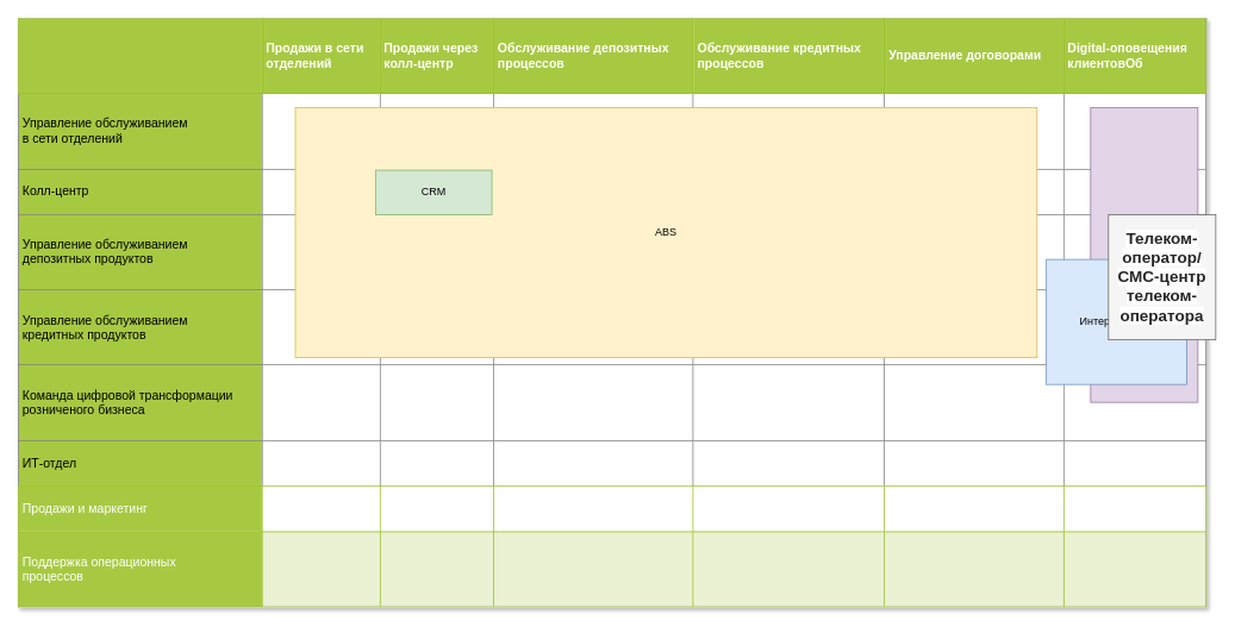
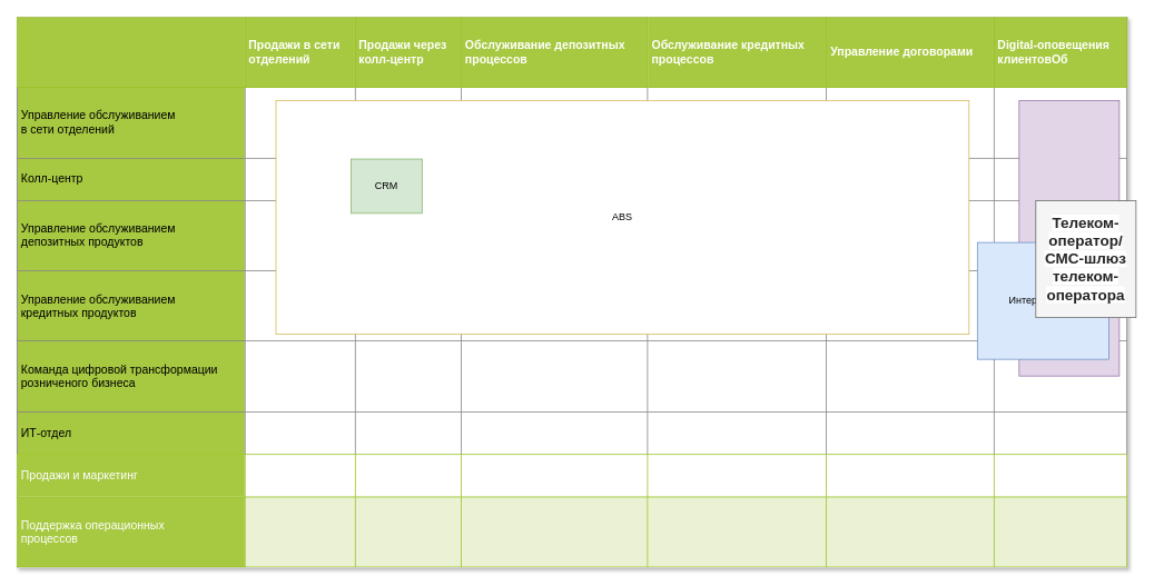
- <mxCell id="4" value="СRM" style="rounded=0;whiteSpace=wrap;html=1;fillColor=#d5e8d4;strokeColor=#82b366;" vertex="1" parent="1"><mxGeometry x="420" y="190" width="130" height="50" as="geometry" /></mxCell>
+ <mxCell id="4" value="СRM" style="rounded=0;whiteSpace=wrap;html=1;fillColor=#d5e8d4;strokeColor=#82b366;" vertex="1" parent="1"><mxGeometry x="420" y="190" width="85" height="65" as="geometry" /></mxCell>
- <mxCell id="3" value="ABS" style="rounded=0;whiteSpace=wrap;html=1;fillColor=#fff2cc;strokeColor=#d6b656;" vertex="1" parent="1"><mxGeometry x="330" y="120" width="830" height="280" as="geometry" /></mxCell>
+ <mxCell id="3" value="ABS" style="rounded=0;whiteSpace=wrap;html=1;fillColor=#ffffff;strokeColor=#d6b656;" vertex="1" parent="1"><mxGeometry x="330" y="120" width="830" height="280" as="geometry" /></mxCell>
- <mxCell id="7" value="&lt;strong style=&quot;box-sizing: inherit; color: rgba(0, 0, 0, 0.85); font-family: &amp;quot;YS Text&amp;quot;, sans-serif; font-size: 18px; text-align: left; white-space-collapse: preserve-breaks; background-color: rgb(255, 255, 255);&quot;&gt;Телеком-оператор/&lt;/strong&gt;&lt;div&gt;&lt;strong style=&quot;box-sizing: inherit; color: rgba(0, 0, 0, 0.85); font-family: &amp;quot;YS Text&amp;quot;, sans-serif; font-size: 18px; text-align: left; white-space-collapse: preserve-breaks; background-color: rgb(255, 255, 255);&quot;&gt;&lt;strong style=&quot;box-sizing: inherit;&quot;&gt;СМС-центр телеком-оператора&lt;/strong&gt;&lt;/strong&gt;&lt;/div&gt;" style="rounded=0;whiteSpace=wrap;html=1;fillColor=#f5f5f5;fontColor=#333333;strokeColor=#666666;" vertex="1" parent="1"><mxGeometry x="1240" y="240" width="120" height="140" as="geometry" /></mxCell>
+ <mxCell id="7" value="&lt;strong style=&quot;box-sizing: inherit; color: rgba(0, 0, 0, 0.85); font-family: &amp;quot;YS Text&amp;quot;, sans-serif; font-size: 18px; text-align: left; white-space-collapse: preserve-breaks; background-color: rgb(255, 255, 255);&quot;&gt;Телеком-оператор/&lt;/strong&gt;&lt;div&gt;&lt;strong style=&quot;box-sizing: inherit; color: rgba(0, 0, 0, 0.85); font-family: &amp;quot;YS Text&amp;quot;, sans-serif; font-size: 18px; text-align: left; white-space-collapse: preserve-breaks; background-color: rgb(255, 255, 255);&quot;&gt;&lt;strong style=&quot;box-sizing: inherit;&quot;&gt;СМС-шлюз телеком-оператора&lt;/strong&gt;&lt;/strong&gt;&lt;/div&gt;" style="rounded=0;whiteSpace=wrap;html=1;fillColor=#f5f5f5;fontColor=#333333;strokeColor=#666666;" vertex="1" parent="1"><mxGeometry x="1240" y="240" width="120" height="140" as="geometry" /></mxCell>
